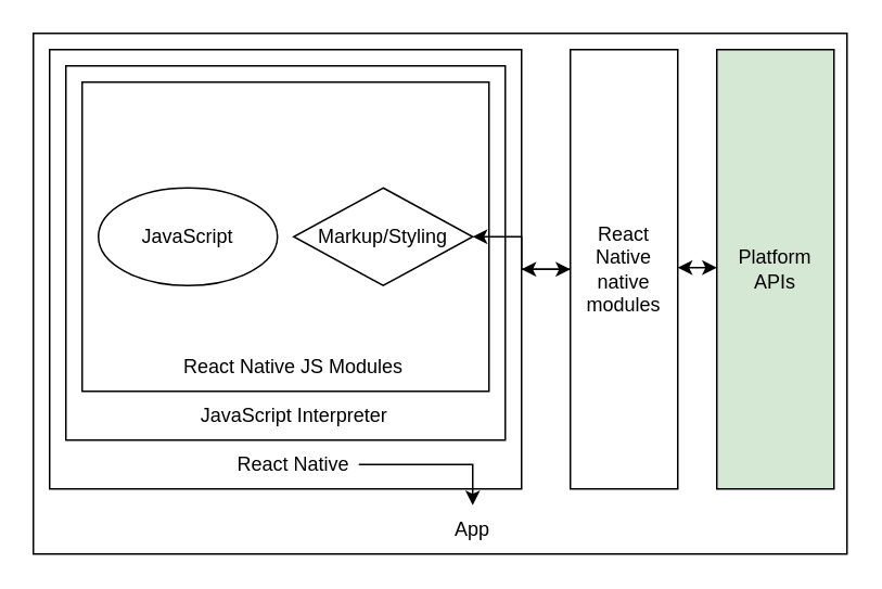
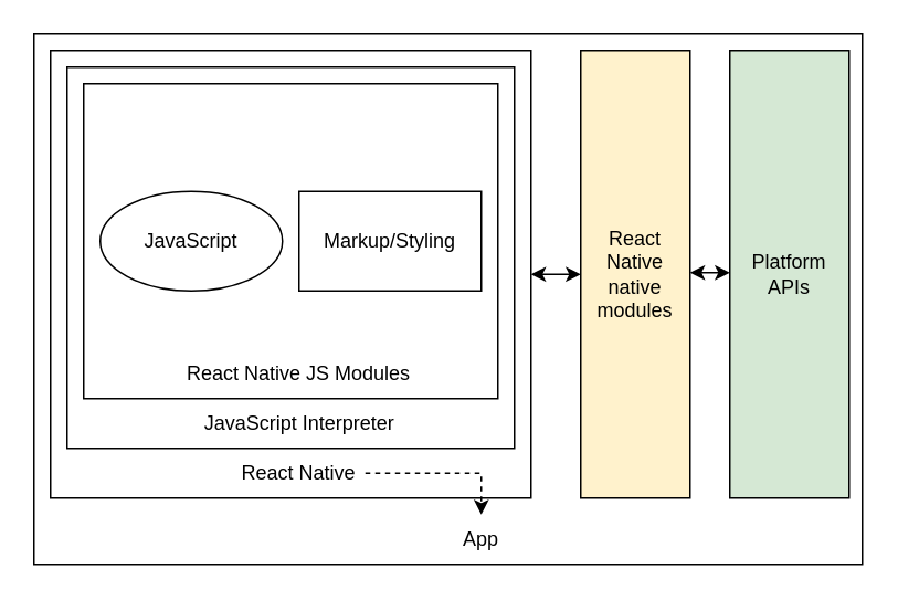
- <mxCell id="12" value="Markup/Styling" style="rhombus;whiteSpace=wrap;html=1;" vertex="1" parent="1"><mxGeometry x="180" y="115" width="110" height="60" as="geometry" /></mxCell>
+ <mxCell id="12" value="Markup/Styling" style="rounded=0;whiteSpace=wrap;html=1;" vertex="1" parent="1"><mxGeometry x="180" y="115" width="110" height="60" as="geometry" /></mxCell>
- <mxCell id="14" value="" style="edgeStyle=orthogonalEdgeStyle;rounded=0;orthogonalLoop=1;jettySize=auto;html=1;" edge="1" parent="1" source="15" target="12"><mxGeometry relative="1" as="geometry" /></mxCell>
- <mxCell id="15" value="React&lt;br&gt;Native&lt;br&gt;native&lt;br&gt;modules" style="rounded=0;whiteSpace=wrap;html=1;" vertex="1" parent="1"><mxGeometry x="350" y="30" width="66" height="270" as="geometry" /></mxCell>
+ <mxCell id="15" value="React&lt;br&gt;Native&lt;br&gt;native&lt;br&gt;modules" style="rounded=0;whiteSpace=wrap;html=1;fillColor=#fff2cc;" vertex="1" parent="1"><mxGeometry x="350" y="30" width="66" height="270" as="geometry" /></mxCell>
- <mxCell id="6" value="" style="edgeStyle=orthogonalEdgeStyle;rounded=0;orthogonalLoop=1;jettySize=auto;html=1;" edge="1" parent="1" source="7" target="5"><mxGeometry relative="1" as="geometry" /></mxCell>
+ <mxCell id="6" value="" style="edgeStyle=orthogonalEdgeStyle;rounded=0;orthogonalLoop=1;jettySize=auto;html=1;dashed=1;" edge="1" parent="1" source="7" target="5"><mxGeometry relative="1" as="geometry" /></mxCell>
